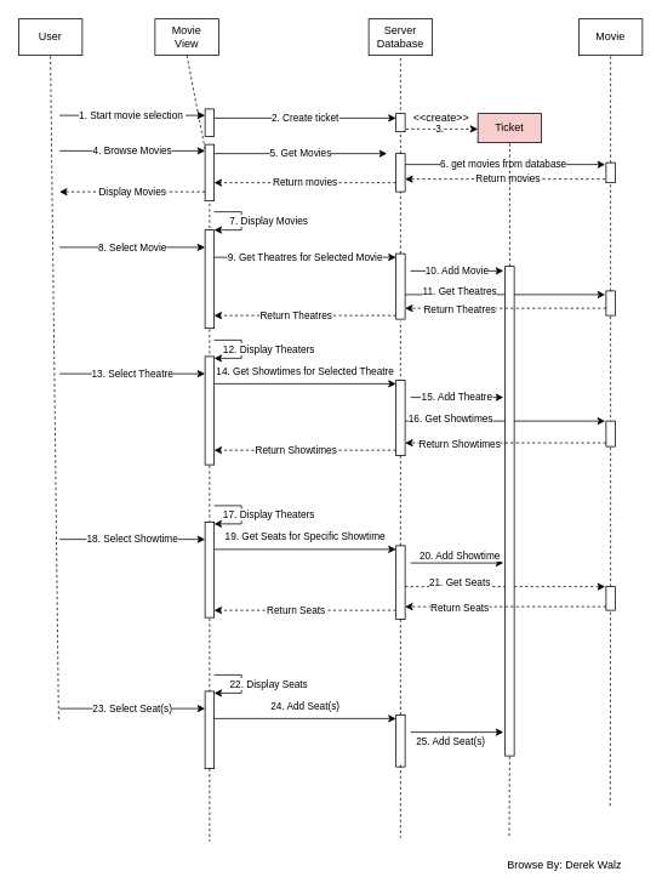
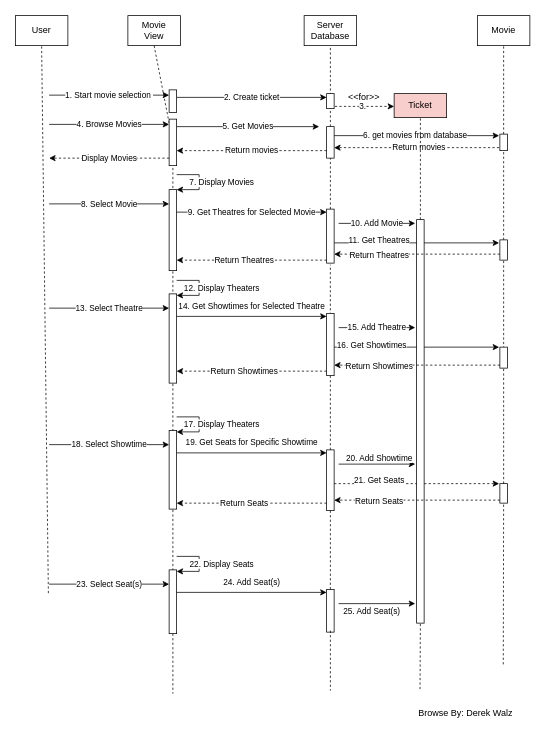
- <mxCell id="29" value="&amp;lt;&amp;lt;create&amp;gt;&amp;gt;" style="text;html=1;strokeColor=none;fillColor=none;align=center;verticalAlign=middle;whiteSpace=wrap;rounded=0;fontColor=#000000;" parent="1" vertex="1"><mxGeometry x="455" y="114" width="60" height="30" as="geometry" /></mxCell>
+ <mxCell id="29" value="&amp;lt;&amp;lt;for&amp;gt;&amp;gt;" style="text;html=1;strokeColor=none;fillColor=none;align=center;verticalAlign=middle;whiteSpace=wrap;rounded=0;fontColor=#000000;" parent="1" vertex="1"><mxGeometry x="455" y="114" width="60" height="30" as="geometry" /></mxCell>
